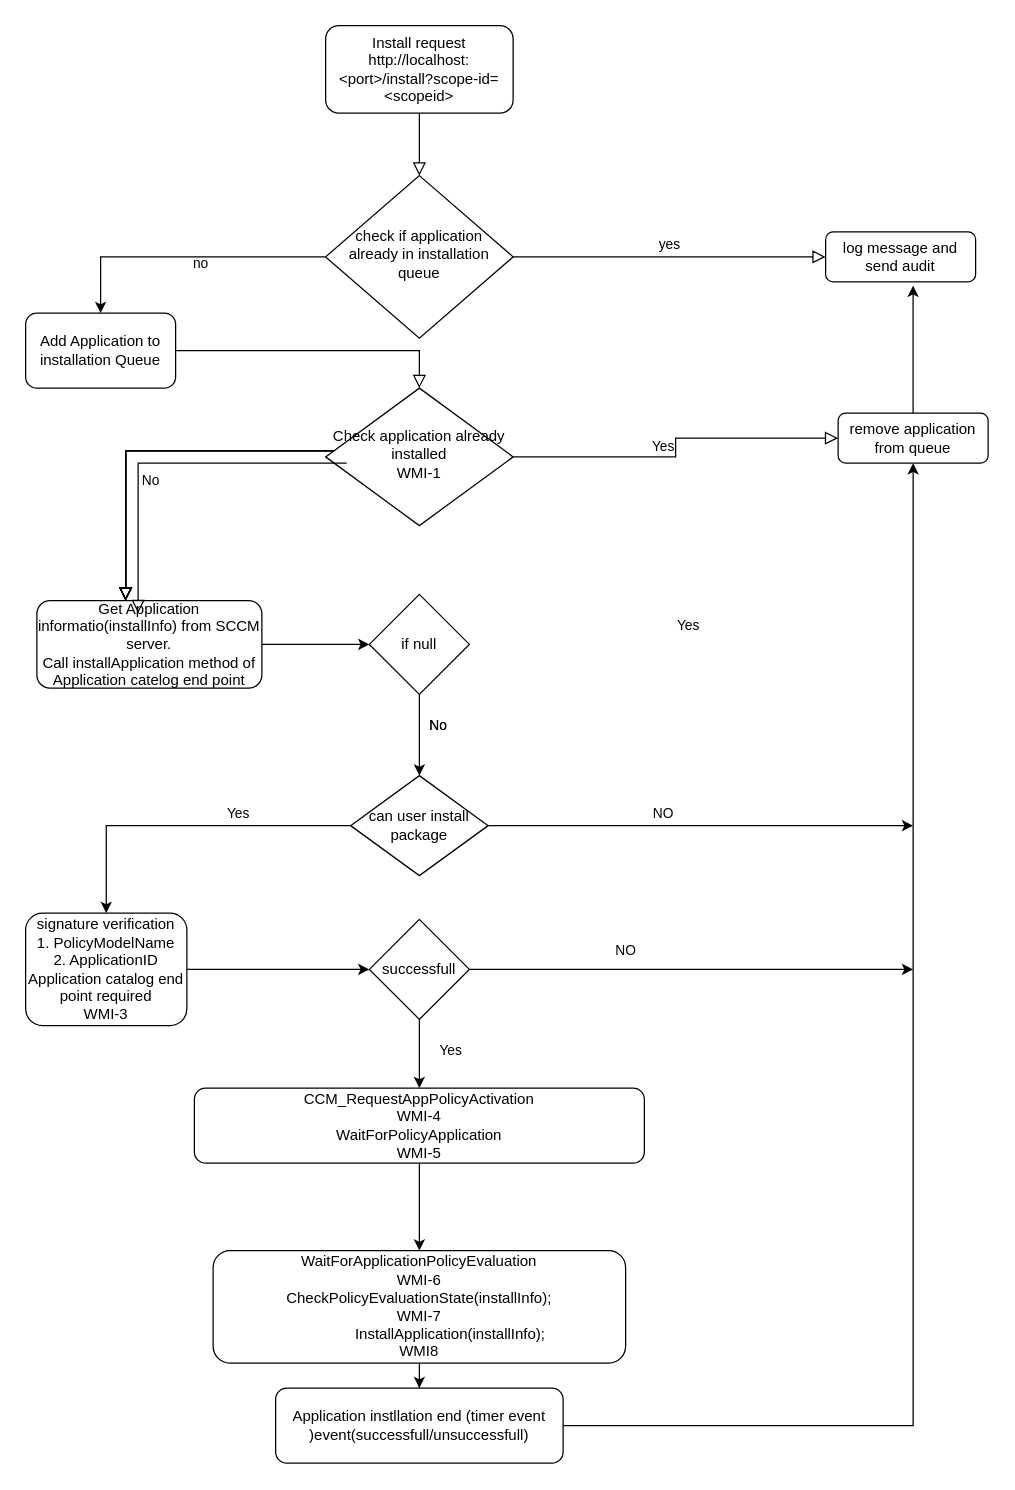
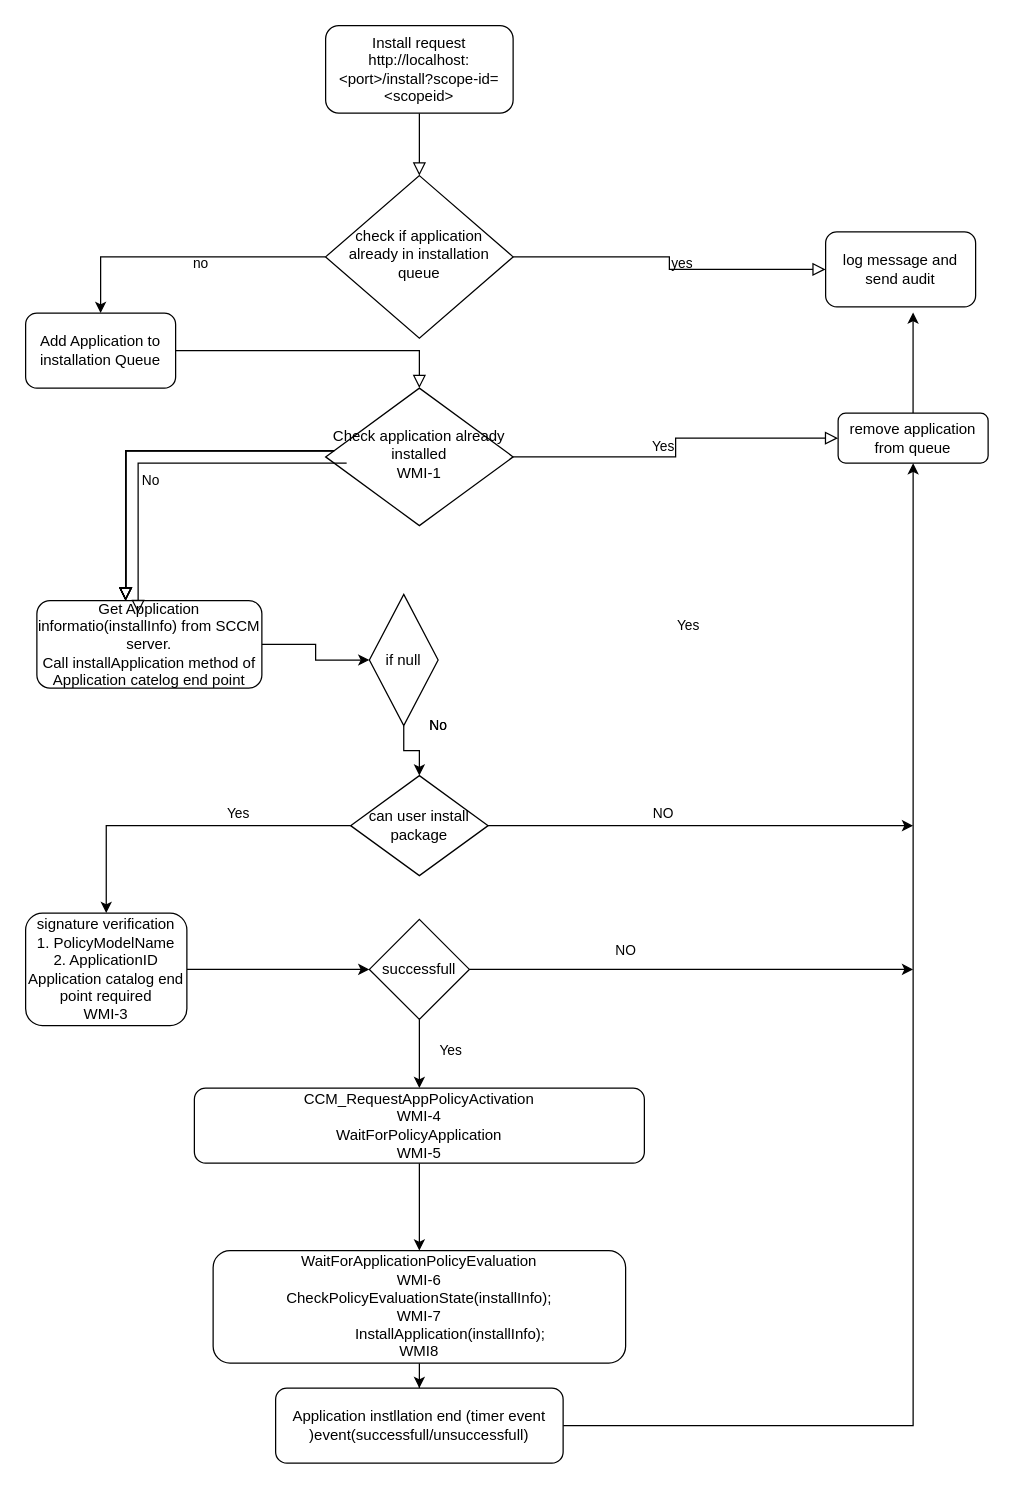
- <mxCell id="8" value="log message and send audit" style="rounded=1;whiteSpace=wrap;html=1;fontSize=12;glass=0;strokeWidth=1;shadow=0;" parent="1" vertex="1"><mxGeometry x="660" y="185" width="120" height="40" as="geometry" /></mxCell>
+ <mxCell id="8" value="log message and send audit" style="rounded=1;whiteSpace=wrap;html=1;fontSize=12;glass=0;strokeWidth=1;shadow=0;" parent="1" vertex="1"><mxGeometry x="660" y="185" width="120" height="60" as="geometry" /></mxCell>
- <mxCell id="18" value="if null " style="rhombus;whiteSpace=wrap;html=1;" parent="1" vertex="1"><mxGeometry x="295" y="475" width="80" height="80" as="geometry" /></mxCell>
+ <mxCell id="18" value="if null " style="rhombus;whiteSpace=wrap;html=1;" parent="1" vertex="1"><mxGeometry x="295" y="475" width="55" height="105" as="geometry" /></mxCell>
